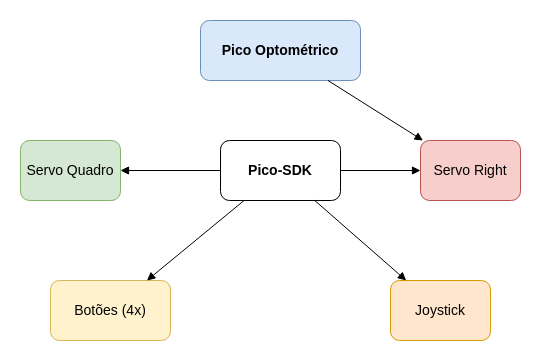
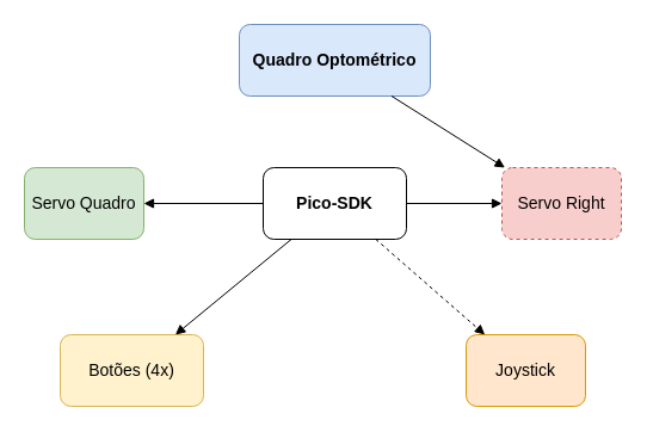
- <mxCell id="2" value="Pico Optométrico" style="rounded=1;whiteSpace=wrap;html=1;fillColor=#dae8fc;strokeColor=#6c8ebf;fontSize=14;fontStyle=1;" vertex="1" parent="1"><mxGeometry x="200" y="20" width="160" height="60" as="geometry" /></mxCell>
+ <mxCell id="2" value="Quadro Optométrico" style="rounded=1;whiteSpace=wrap;html=1;fillColor=#dae8fc;strokeColor=#6c8ebf;fontSize=14;fontStyle=1;" vertex="1" parent="1"><mxGeometry x="200" y="20" width="160" height="60" as="geometry" /></mxCell>
- <mxCell id="5" value="Servo Right" style="rounded=1;whiteSpace=wrap;html=1;fillColor=#f8cecc;strokeColor=#b85450;fontSize=14;" vertex="1" parent="1"><mxGeometry x="420" y="140" width="100" height="60" as="geometry" /></mxCell>
+ <mxCell id="5" value="Servo Right" style="rounded=1;whiteSpace=wrap;html=1;fillColor=#f8cecc;strokeColor=#b85450;fontSize=14;dashed=1;" vertex="1" parent="1"><mxGeometry x="420" y="140" width="100" height="60" as="geometry" /></mxCell>
- <mxCell id="12" edge="1" parent="1" source="3" target="7" style="endArrow=block;endFill=1;"><mxGeometry relative="1" as="geometry" /></mxCell>
+ <mxCell id="12" edge="1" parent="1" source="3" target="7" style="endArrow=block;endFill=1;dashed=1;"><mxGeometry relative="1" as="geometry" /></mxCell>
